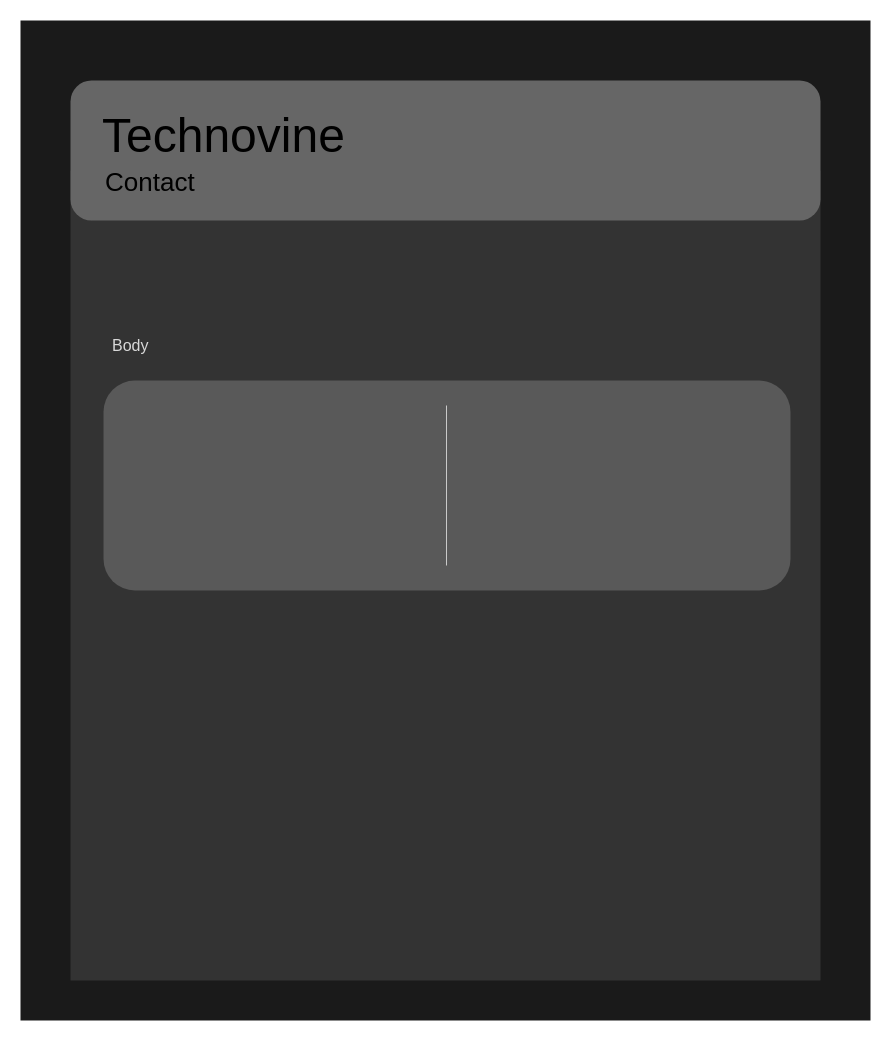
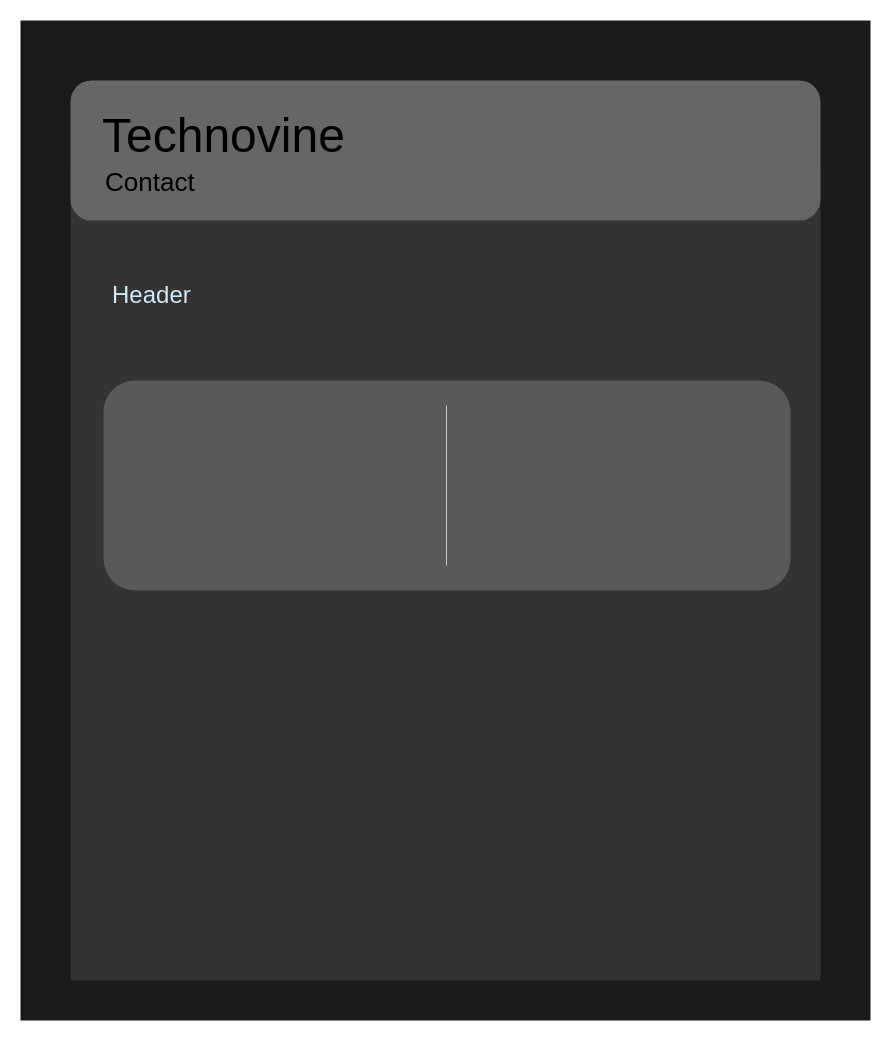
+ <mxCell id="6" value="Header" style="text;html=1;resizable=0;autosize=1;align=left;verticalAlign=middle;points=[];fillColor=none;strokeColor=none;rounded=0;fontSize=24;fontColor=#D2E9F9;" vertex="1" parent="1"><mxGeometry x="110" y="280" width="90" height="30" as="geometry" /></mxCell>
- <mxCell id="7" value="Body" style="text;html=1;resizable=0;autosize=1;align=left;verticalAlign=middle;points=[];fillColor=none;strokeColor=none;rounded=0;fontSize=16;fontColor=#D9D9D9;" vertex="1" parent="1"><mxGeometry x="110" y="335" width="50" height="20" as="geometry" /></mxCell>
